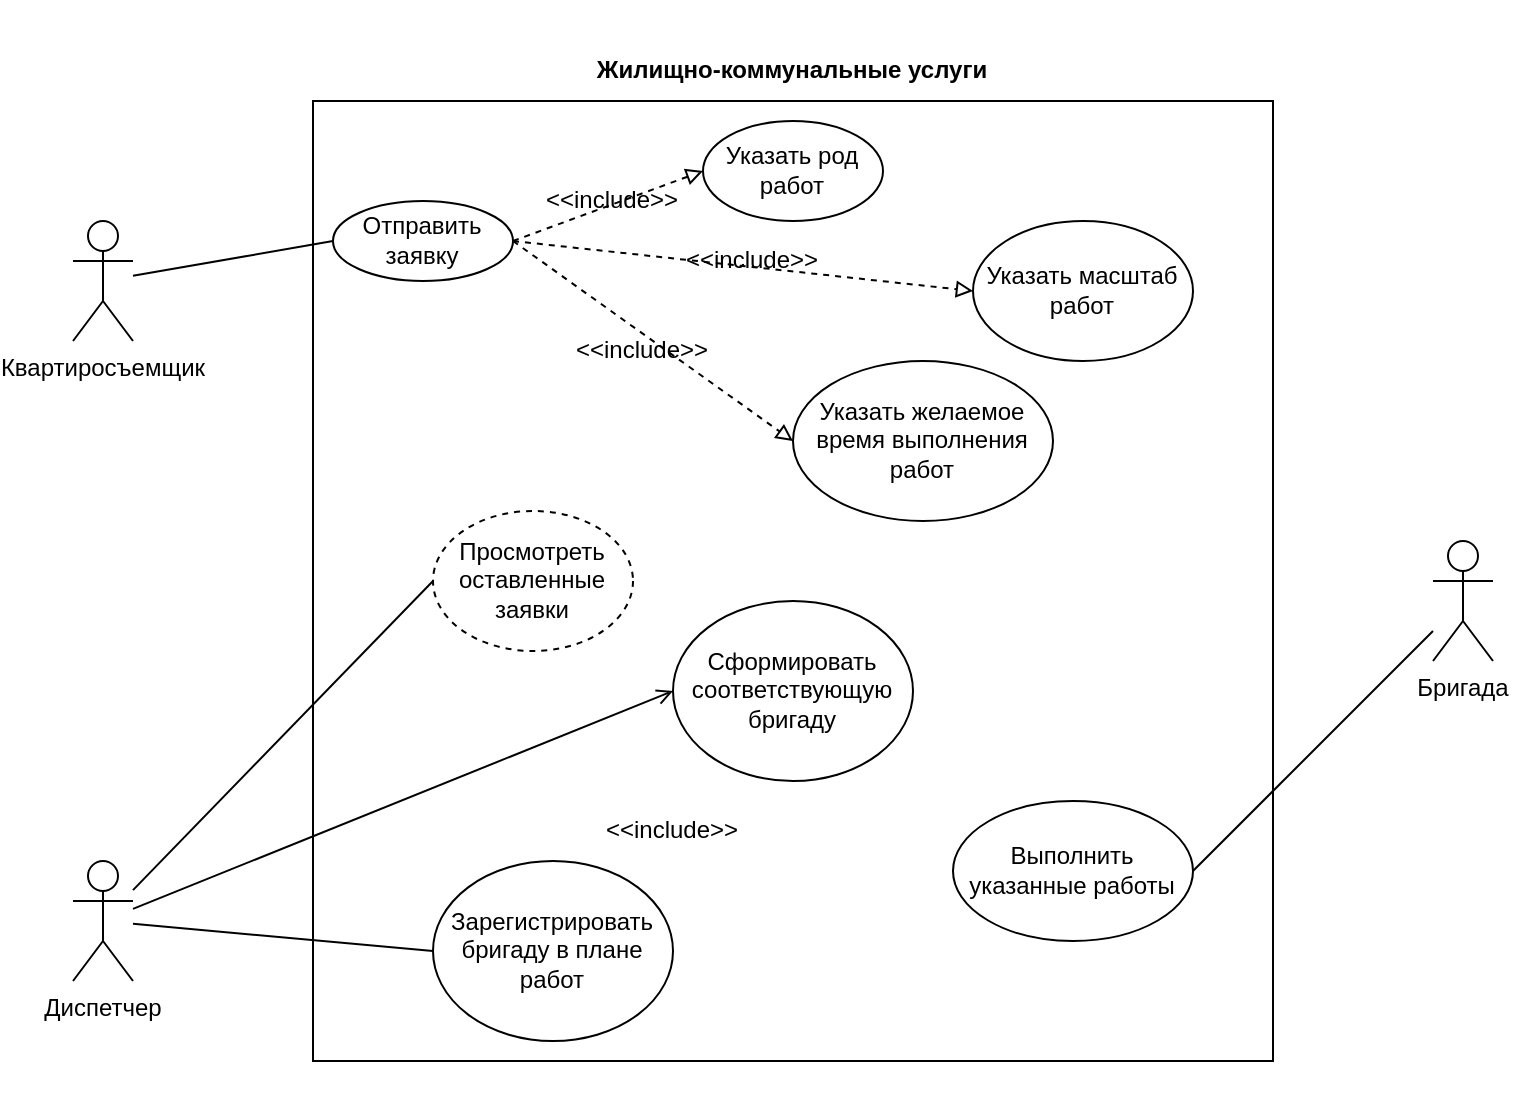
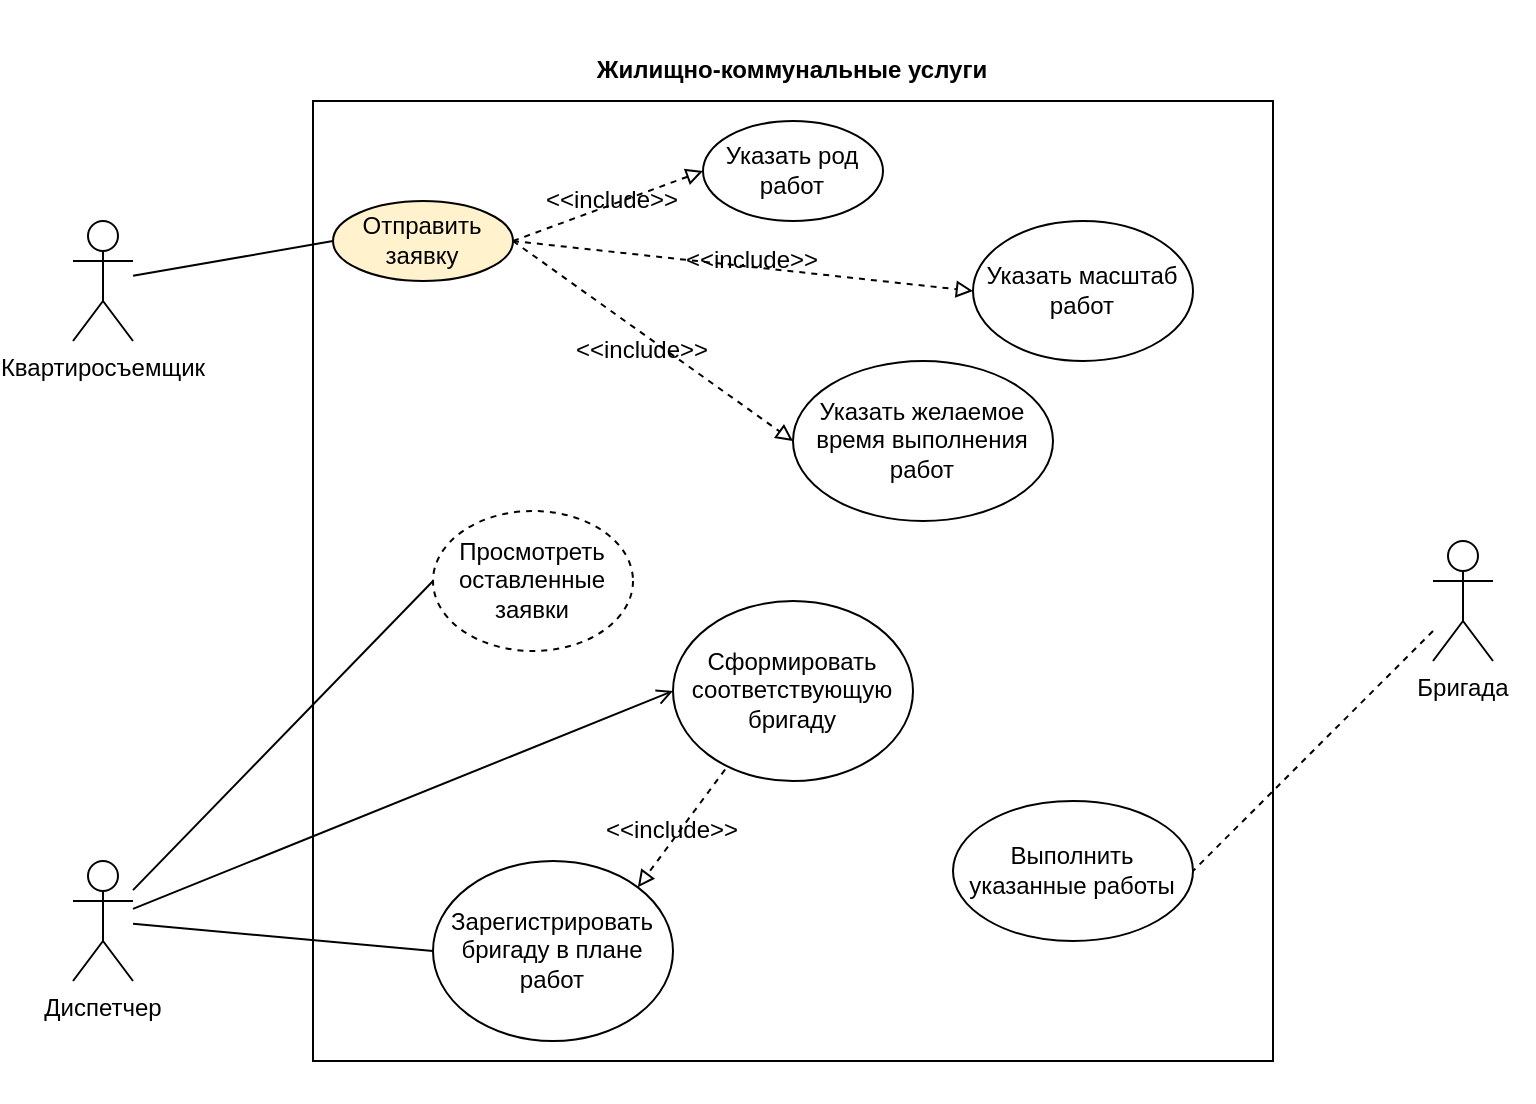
- <mxCell id="5" value="Отправить заявку" style="ellipse;whiteSpace=wrap;html=1;" parent="1" vertex="1"><mxGeometry x="150" y="100" width="90" height="40" as="geometry" /></mxCell>
+ <mxCell id="5" value="Отправить заявку" style="ellipse;whiteSpace=wrap;html=1;fillColor=#fff2cc;" parent="1" vertex="1"><mxGeometry x="150" y="100" width="90" height="40" as="geometry" /></mxCell>
- <mxCell id="25" value="" style="endArrow=none;html=1;rounded=0;entryX=1;entryY=0.5;entryDx=0;entryDy=0;endFill=0;" parent="1" source="21" target="22" edge="1"><mxGeometry width="50" height="50" relative="1" as="geometry"><mxPoint x="700" y="180" as="sourcePoint" /><mxPoint x="670" y="290" as="targetPoint" /></mxGeometry></mxCell>
+ <mxCell id="25" value="" style="endArrow=none;html=1;rounded=0;entryX=1;entryY=0.5;entryDx=0;entryDy=0;endFill=0;dashed=1;" parent="1" source="21" target="22" edge="1"><mxGeometry width="50" height="50" relative="1" as="geometry"><mxPoint x="700" y="180" as="sourcePoint" /><mxPoint x="670" y="290" as="targetPoint" /></mxGeometry></mxCell>
+ <mxCell id="26" value="" style="endArrow=block;html=1;rounded=0;exitX=0.217;exitY=0.936;exitDx=0;exitDy=0;exitPerimeter=0;entryX=1;entryY=0;entryDx=0;entryDy=0;dashed=1;endFill=0;" edge="1" parent="1" source="17" target="18"><mxGeometry width="50" height="50" relative="1" as="geometry"><mxPoint x="0" y="340" as="sourcePoint" /><mxPoint x="50" y="290" as="targetPoint" /></mxGeometry></mxCell>
